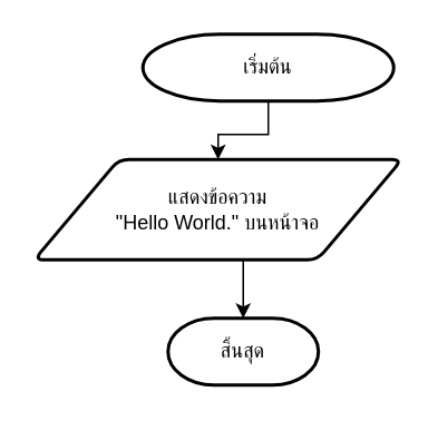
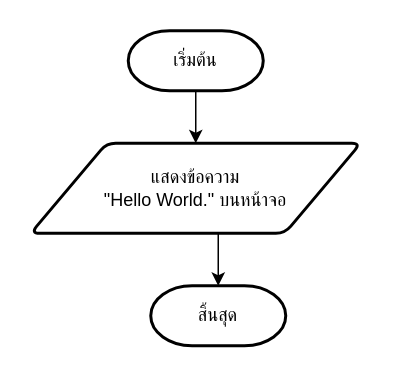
- <mxCell id="3" value="เริ่มต้น" style="strokeWidth=2;html=1;shape=mxgraph.flowchart.terminator;whiteSpace=wrap;" vertex="1" parent="1"><mxGeometry x="85" y="20" width="150" height="40" as="geometry" /></mxCell>
+ <mxCell id="3" value="เริ่มต้น" style="strokeWidth=2;html=1;shape=mxgraph.flowchart.terminator;whiteSpace=wrap;" vertex="1" parent="1"><mxGeometry x="85" y="20" width="90" height="40" as="geometry" /></mxCell>
